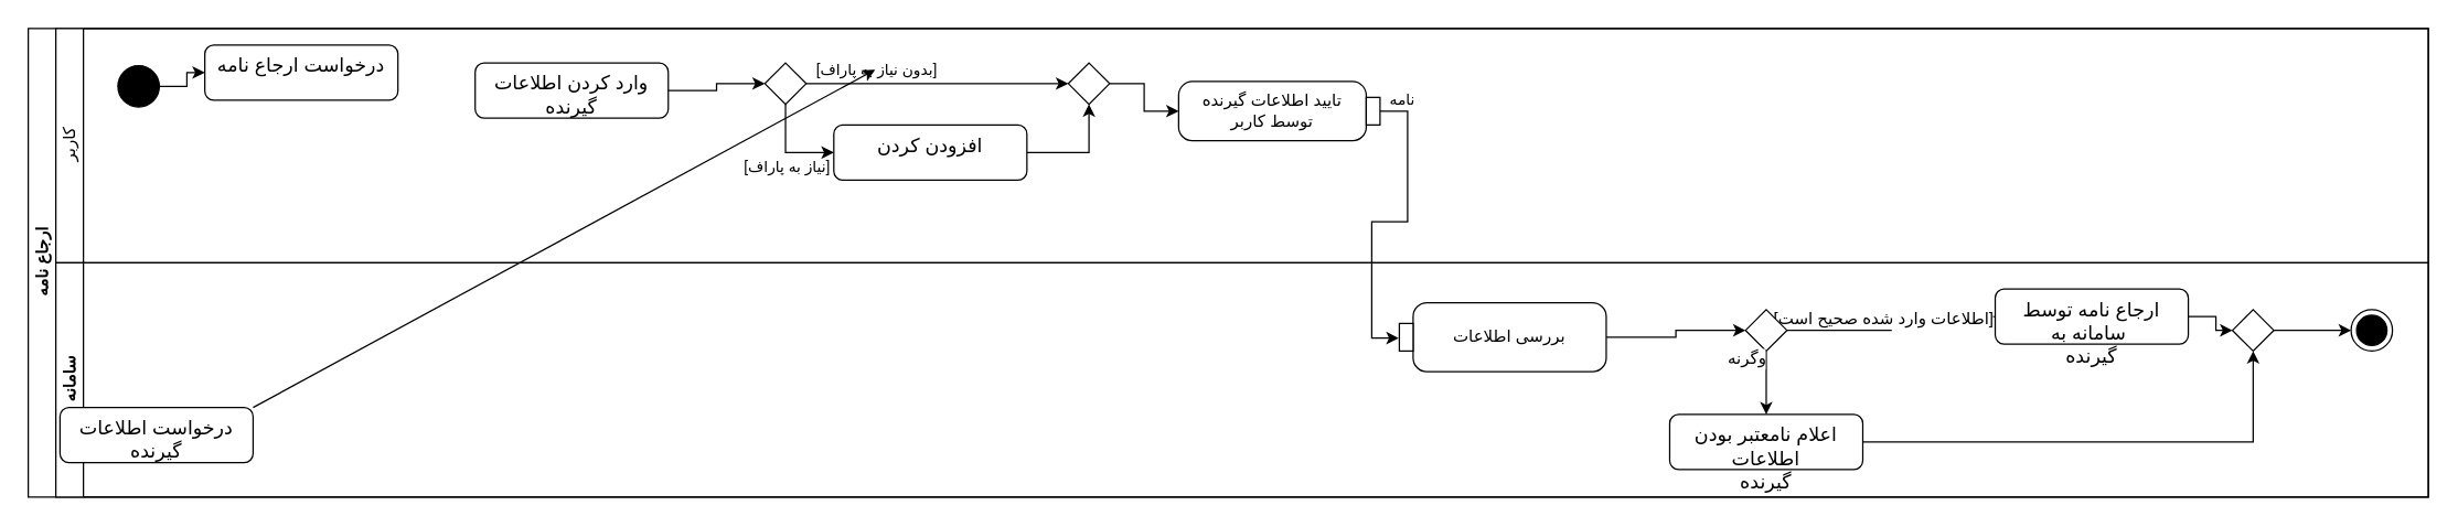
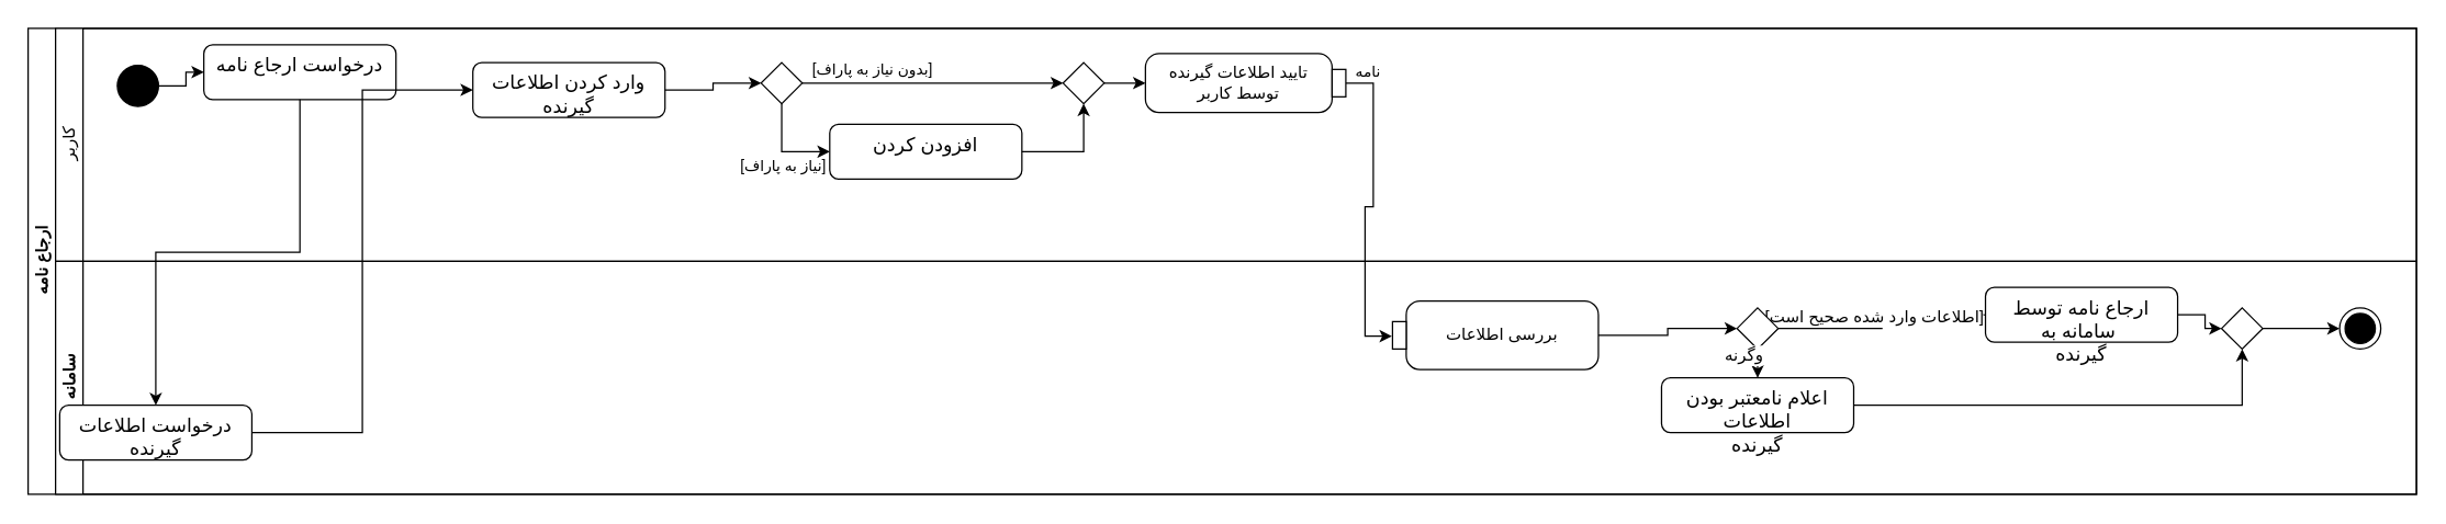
- <mxCell id="11" value="تایید اطلاعات گیرنده توسط کاربر" style="shape=mxgraph.uml25.action;html=1;align=center;verticalAlign=middle;absoluteArcSize=1;arcSize=10;dashed=0;spacingRight=10;whiteSpace=wrap;" vertex="1" parent="5"><mxGeometry x="814" y="38.5" width="146" height="43" as="geometry" /></mxCell>
+ <mxCell id="11" value="تایید اطلاعات گیرنده توسط کاربر" style="shape=mxgraph.uml25.action;html=1;align=center;verticalAlign=middle;absoluteArcSize=1;arcSize=10;dashed=0;spacingRight=10;whiteSpace=wrap;" vertex="1" parent="5"><mxGeometry x="794" y="18.5" width="146" height="43" as="geometry" /></mxCell>
- <mxCell id="38" style="edgeStyle=orthogonalEdgeStyle;rounded=0;orthogonalLoop=1;jettySize=auto;html=1;" edge="1" parent="2" source="24" target="18"><mxGeometry relative="1" as="geometry"><mxPoint x="434" y="80" as="targetPoint" /></mxGeometry></mxCell>
+ <mxCell id="38" style="edgeStyle=orthogonalEdgeStyle;rounded=0;orthogonalLoop=1;jettySize=auto;html=1;entryX=0;entryY=0.5;entryDx=0;entryDy=0;" edge="1" parent="2" source="24" target="10"><mxGeometry relative="1" as="geometry"><mxPoint x="434" y="80" as="targetPoint" /></mxGeometry></mxCell>
+ <mxCell id="21" style="edgeStyle=orthogonalEdgeStyle;rounded=0;orthogonalLoop=1;jettySize=auto;html=1;" edge="1" parent="2" source="8" target="24"><mxGeometry relative="1" as="geometry"><Array as="points" /></mxGeometry></mxCell>
- <mxCell id="30" value="&lt;font style=&quot;font-size: 14px;&quot;&gt;اعلام نامعتبر بودن اطلاعات&lt;br&gt;گیرنده&lt;br&gt;&lt;/font&gt;" style="html=1;align=center;verticalAlign=top;rounded=1;absoluteArcSize=1;arcSize=13;dashed=0;whiteSpace=wrap;" vertex="1" parent="22"><mxGeometry x="1170" y="110" width="140" height="40" as="geometry" /></mxCell>
+ <mxCell id="30" value="&lt;font style=&quot;font-size: 14px;&quot;&gt;اعلام نامعتبر بودن اطلاعات&lt;br&gt;گیرنده&lt;br&gt;&lt;/font&gt;" style="html=1;align=center;verticalAlign=top;rounded=1;absoluteArcSize=1;arcSize=13;dashed=0;whiteSpace=wrap;" vertex="1" parent="22"><mxGeometry x="1170" y="85" width="140" height="40" as="geometry" /></mxCell>
